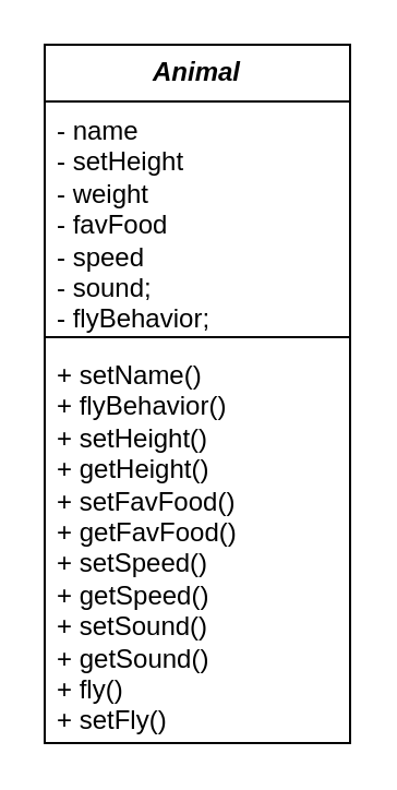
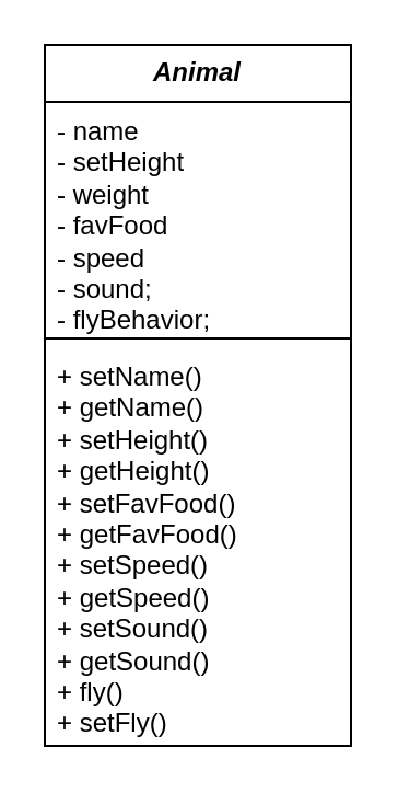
- <mxCell id="5" value="&lt;div&gt;+ setName()&lt;/div&gt;&lt;div&gt;+ flyBehavior()&lt;/div&gt;&lt;div&gt;+ setHeight()&lt;/div&gt;&lt;div&gt;+ getHeight()&lt;br&gt;&lt;/div&gt;&lt;div&gt;+ setFavFood()&lt;br&gt;&lt;/div&gt;&lt;div&gt;+ getFavFood()&lt;br&gt;&lt;/div&gt;&lt;div&gt;+&amp;nbsp;setSpeed()&lt;/div&gt;&lt;div&gt;+ getSpeed()&lt;/div&gt;&lt;div&gt;+&amp;nbsp;setSound()&lt;/div&gt;&lt;div&gt;+ getSound()&lt;/div&gt;&lt;div&gt;+&amp;nbsp;fly()&lt;/div&gt;&lt;div&gt;+ setFly()&lt;/div&gt;" style="text;strokeColor=none;fillColor=none;align=left;verticalAlign=top;spacingLeft=4;spacingRight=4;overflow=hidden;rotatable=0;points=[[0,0.5],[1,0.5]];portConstraint=eastwest;whiteSpace=wrap;html=1;" vertex="1" parent="2"><mxGeometry y="138" width="140" height="182" as="geometry" /></mxCell>
+ <mxCell id="5" value="&lt;div&gt;+ setName()&lt;/div&gt;&lt;div&gt;+ getName()&lt;/div&gt;&lt;div&gt;+ setHeight()&lt;/div&gt;&lt;div&gt;+ getHeight()&lt;br&gt;&lt;/div&gt;&lt;div&gt;+ setFavFood()&lt;br&gt;&lt;/div&gt;&lt;div&gt;+ getFavFood()&lt;br&gt;&lt;/div&gt;&lt;div&gt;+&amp;nbsp;setSpeed()&lt;/div&gt;&lt;div&gt;+ getSpeed()&lt;/div&gt;&lt;div&gt;+&amp;nbsp;setSound()&lt;/div&gt;&lt;div&gt;+ getSound()&lt;/div&gt;&lt;div&gt;+&amp;nbsp;fly()&lt;/div&gt;&lt;div&gt;+ setFly()&lt;/div&gt;" style="text;strokeColor=none;fillColor=none;align=left;verticalAlign=top;spacingLeft=4;spacingRight=4;overflow=hidden;rotatable=0;points=[[0,0.5],[1,0.5]];portConstraint=eastwest;whiteSpace=wrap;html=1;" vertex="1" parent="2"><mxGeometry y="138" width="140" height="182" as="geometry" /></mxCell>
